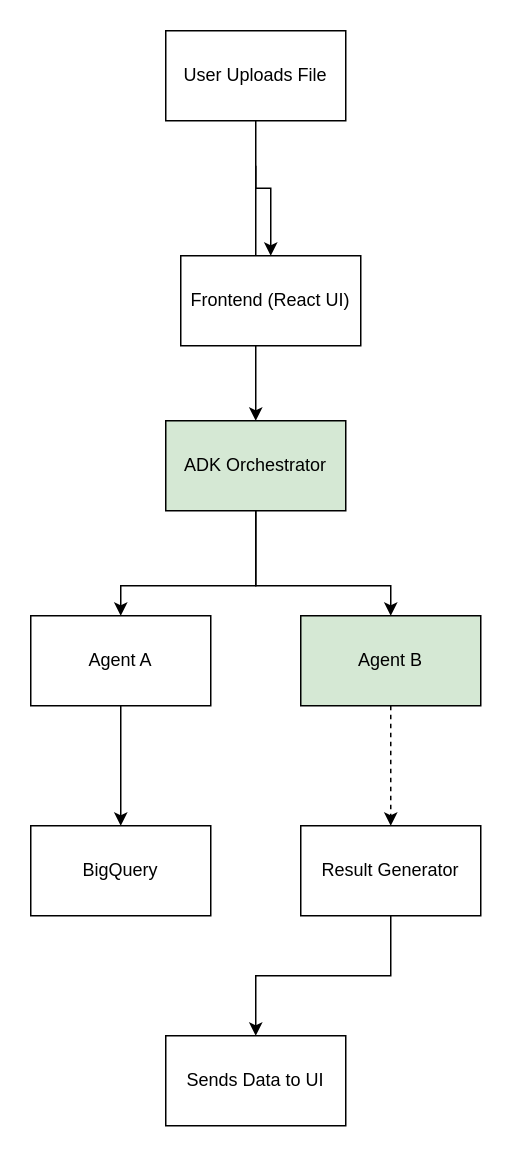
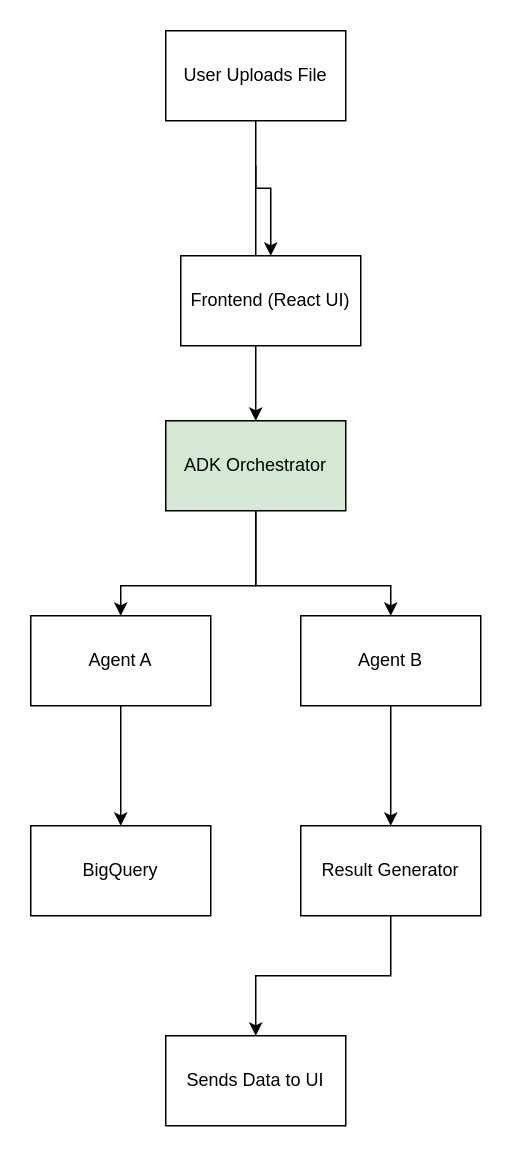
- <mxCell id="9" value="Agent B" style="rounded=0;whiteSpace=wrap;html=1;fillColor=#d5e8d4;" vertex="1" parent="1"><mxGeometry x="200" y="410" width="120" height="60" as="geometry" /></mxCell>
+ <mxCell id="9" value="Agent B" style="rounded=0;whiteSpace=wrap;html=1;" vertex="1" parent="1"><mxGeometry x="200" y="410" width="120" height="60" as="geometry" /></mxCell>
- <mxCell id="8" value="" style="edgeStyle=orthogonalEdgeStyle;rounded=0;orthogonalLoop=1;jettySize=auto;html=1;dashed=1;" edge="1" parent="1" source="9" target="14"><mxGeometry relative="1" as="geometry" /></mxCell>
+ <mxCell id="8" value="" style="edgeStyle=orthogonalEdgeStyle;rounded=0;orthogonalLoop=1;jettySize=auto;html=1;" edge="1" parent="1" source="9" target="14"><mxGeometry relative="1" as="geometry" /></mxCell>
